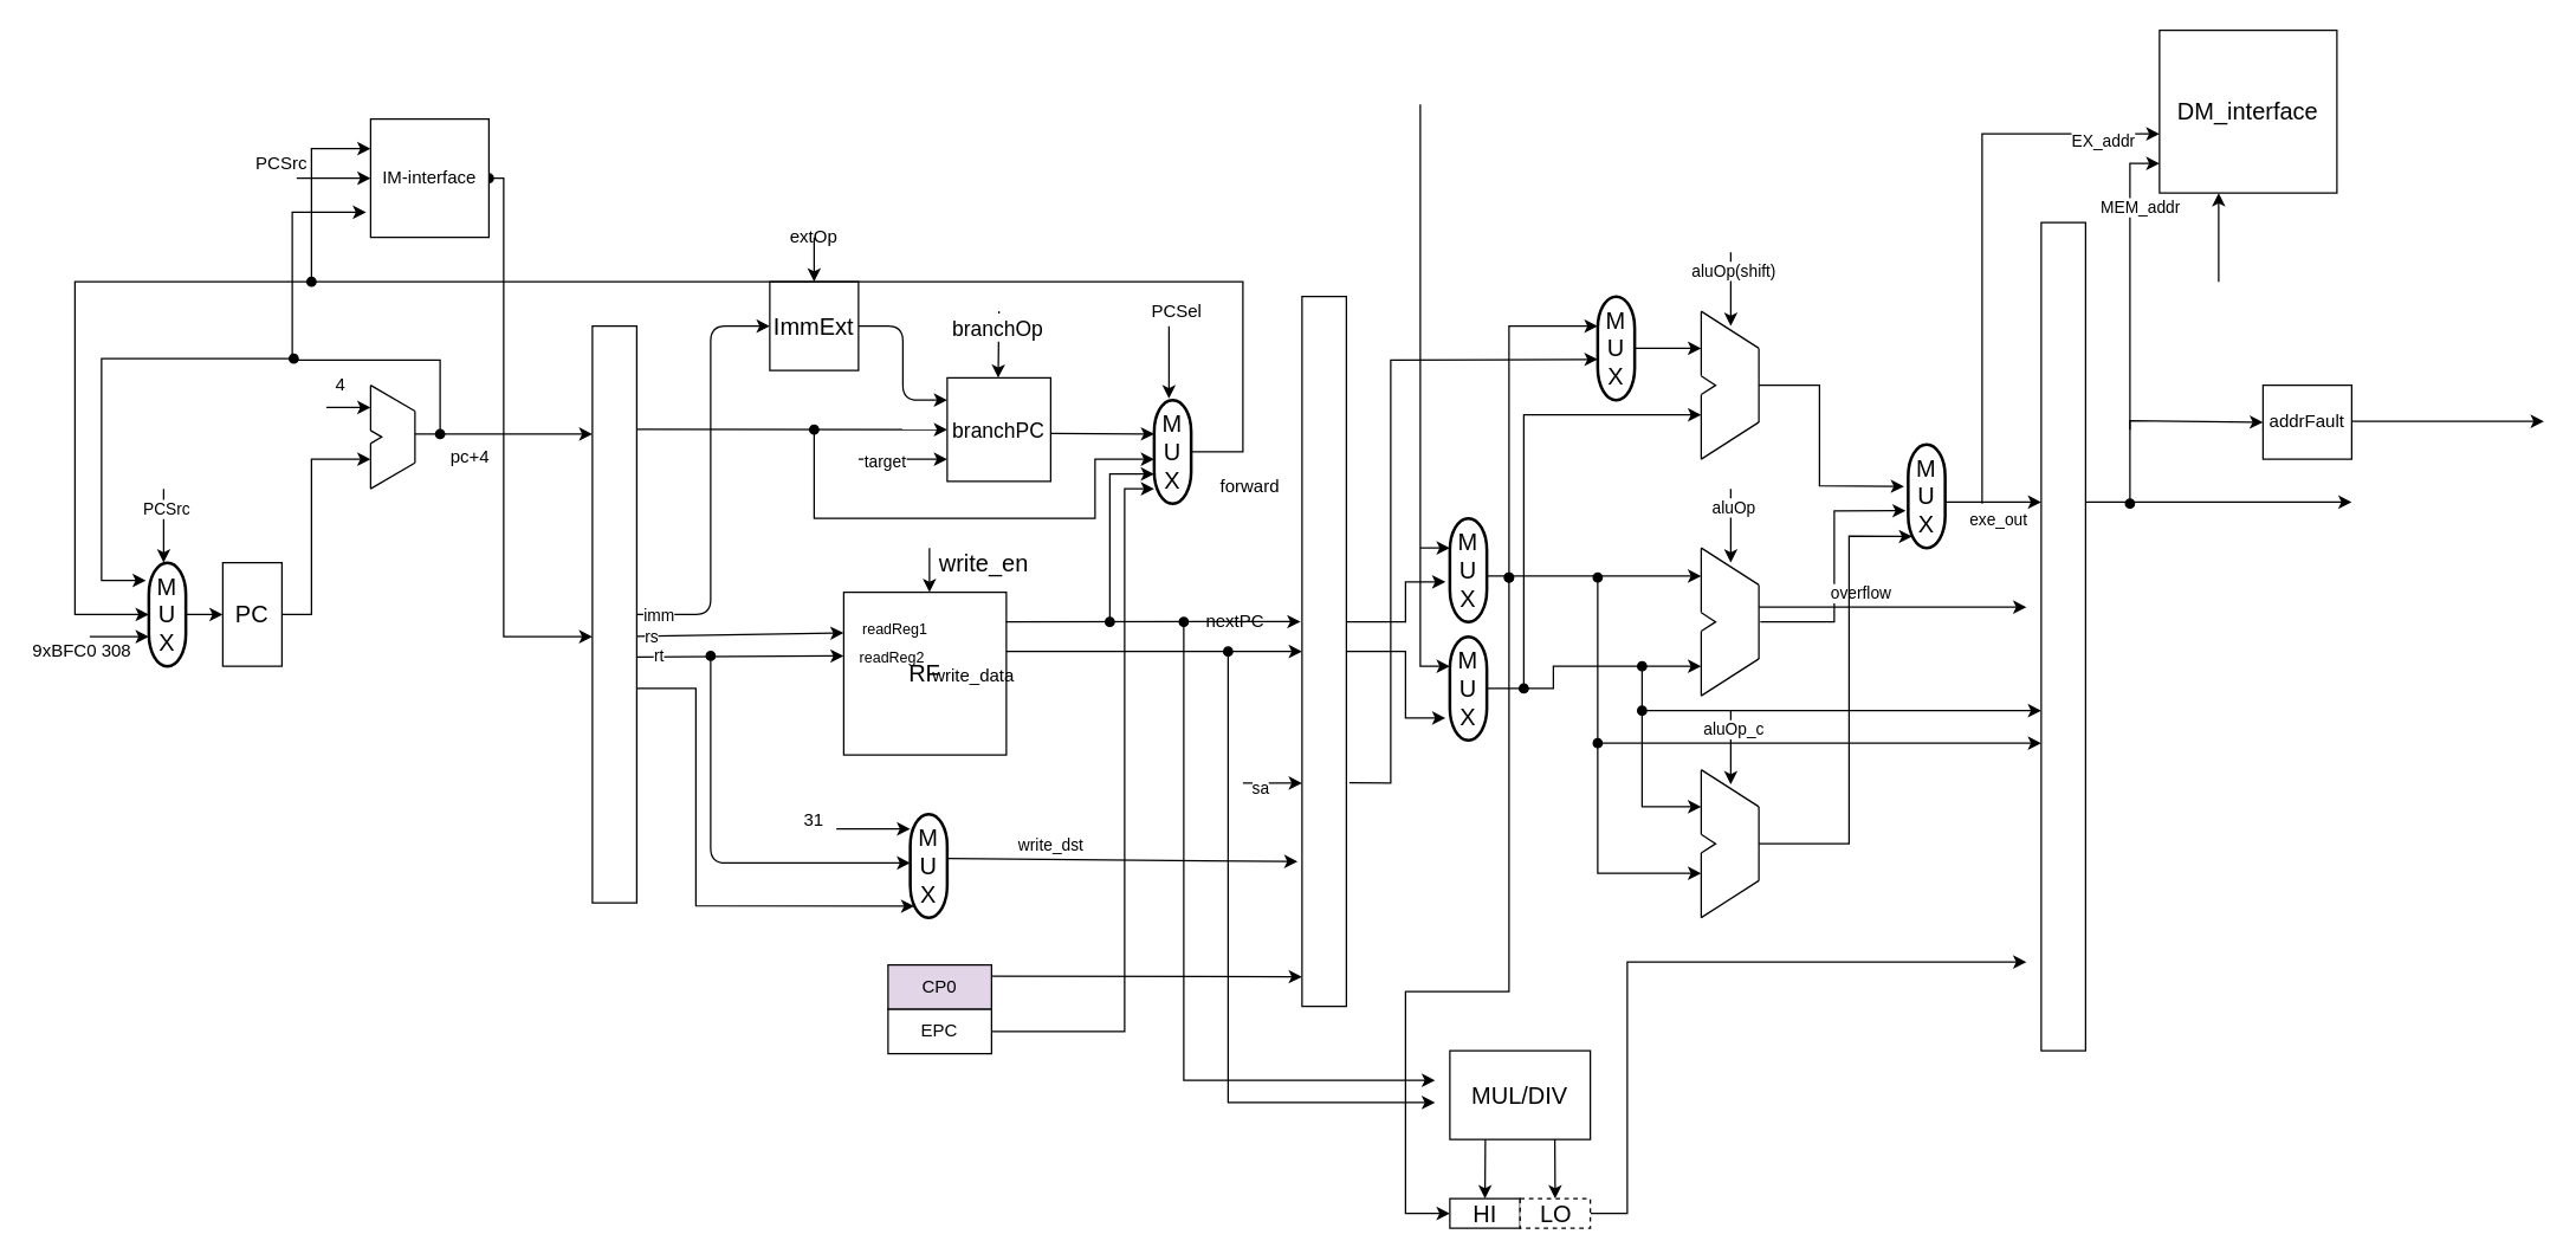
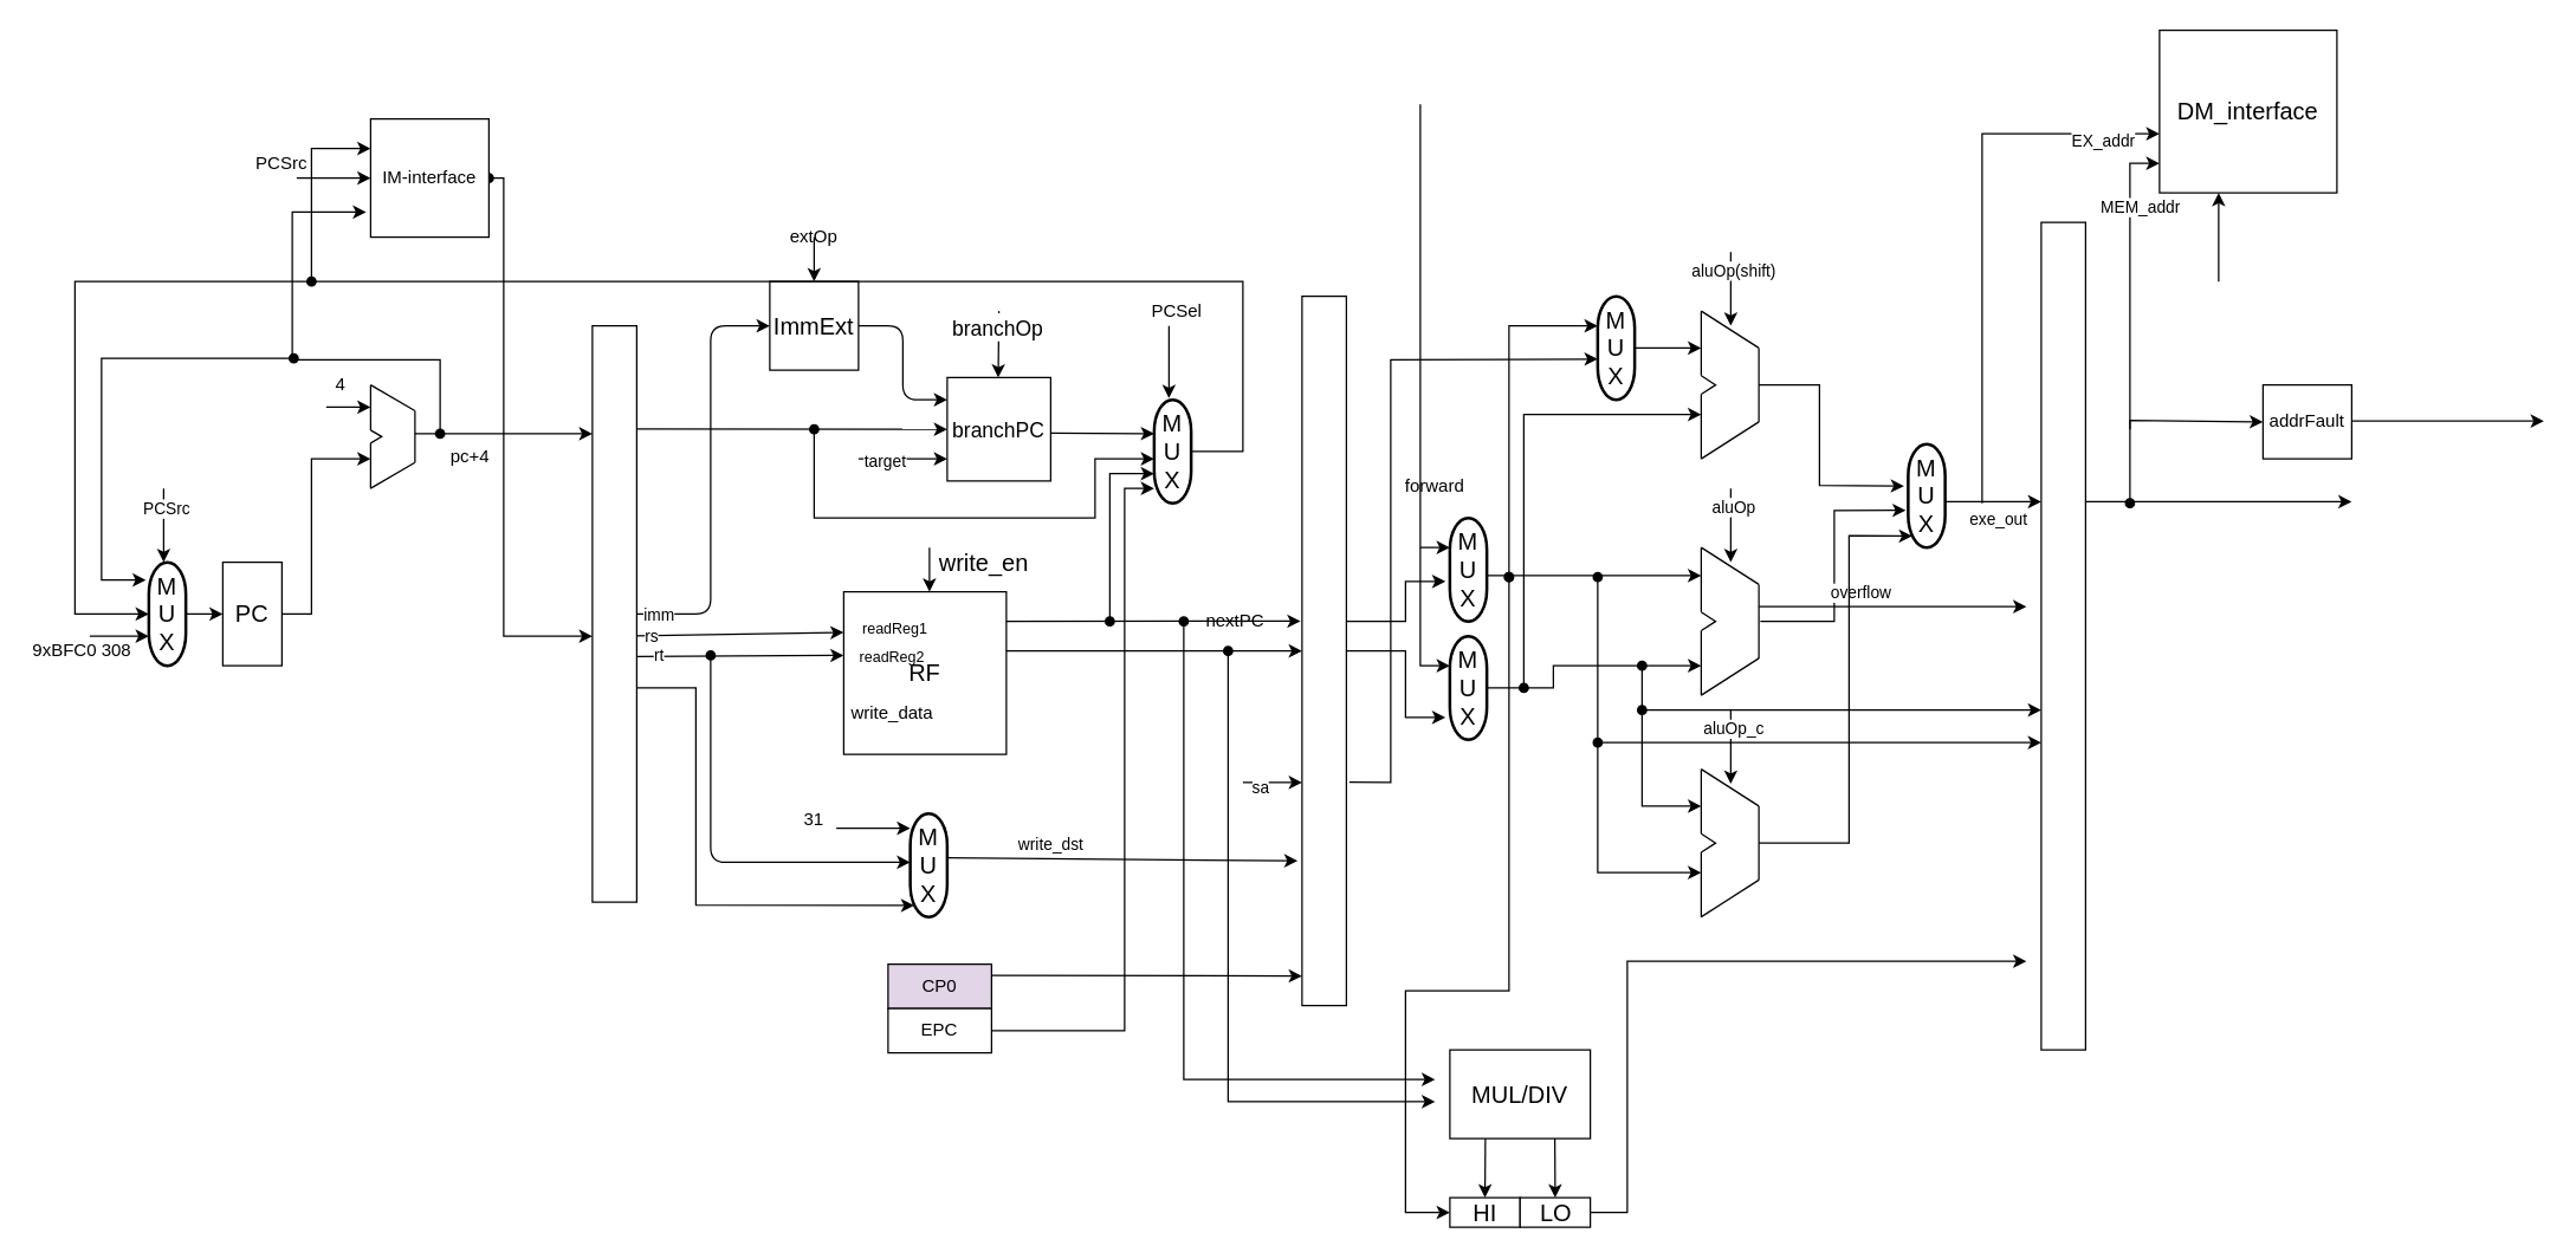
- <mxCell id="80" value="forward" style="text;html=1;strokeColor=none;fillColor=none;align=center;verticalAlign=middle;whiteSpace=wrap;rounded=0;" vertex="1" parent="1"><mxGeometry x="825" y="319" width="40" height="20" as="geometry" /></mxCell>
+ <mxCell id="80" value="forward" style="text;html=1;strokeColor=none;fillColor=none;align=center;verticalAlign=middle;whiteSpace=wrap;rounded=0;" vertex="1" parent="1"><mxGeometry x="950" y="319" width="40" height="20" as="geometry" /></mxCell>
- <mxCell id="32" value="&lt;font style=&quot;font-size: 12px&quot;&gt;write_data&lt;/font&gt;" style="text;html=1;strokeColor=none;fillColor=none;align=center;verticalAlign=middle;whiteSpace=wrap;rounded=0;fontSize=16;" vertex="1" parent="26"><mxGeometry x="68" y="75" width="40" height="20" as="geometry" /></mxCell>
+ <mxCell id="32" value="&lt;font style=&quot;font-size: 12px&quot;&gt;write_data&lt;/font&gt;" style="text;html=1;strokeColor=none;fillColor=none;align=center;verticalAlign=middle;whiteSpace=wrap;rounded=0;fontSize=16;" vertex="1" parent="26"><mxGeometry x="13" y="100" width="40" height="20" as="geometry" /></mxCell>
- <mxCell id="148" value="LO" style="rounded=0;whiteSpace=wrap;html=1;fontSize=16;dashed=1;" vertex="1" parent="146"><mxGeometry x="47.5" width="47.5" height="20" as="geometry" /></mxCell>
+ <mxCell id="148" value="LO" style="rounded=0;whiteSpace=wrap;html=1;fontSize=16;" vertex="1" parent="146"><mxGeometry x="47.5" width="47.5" height="20" as="geometry" /></mxCell>
